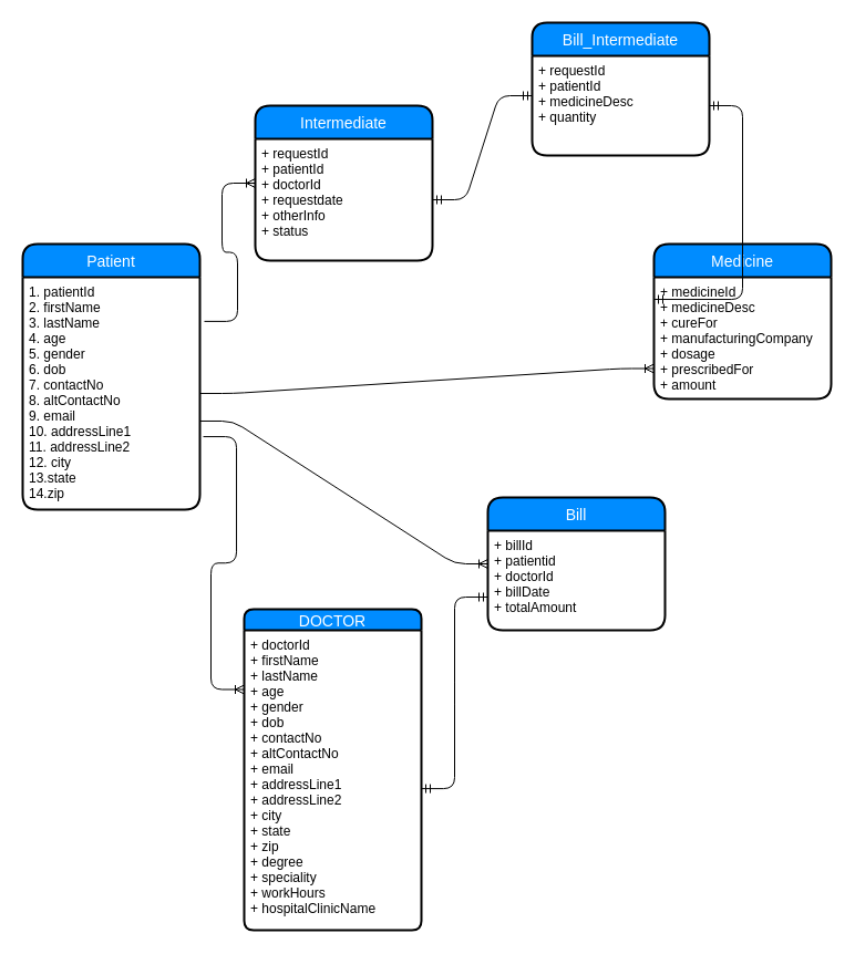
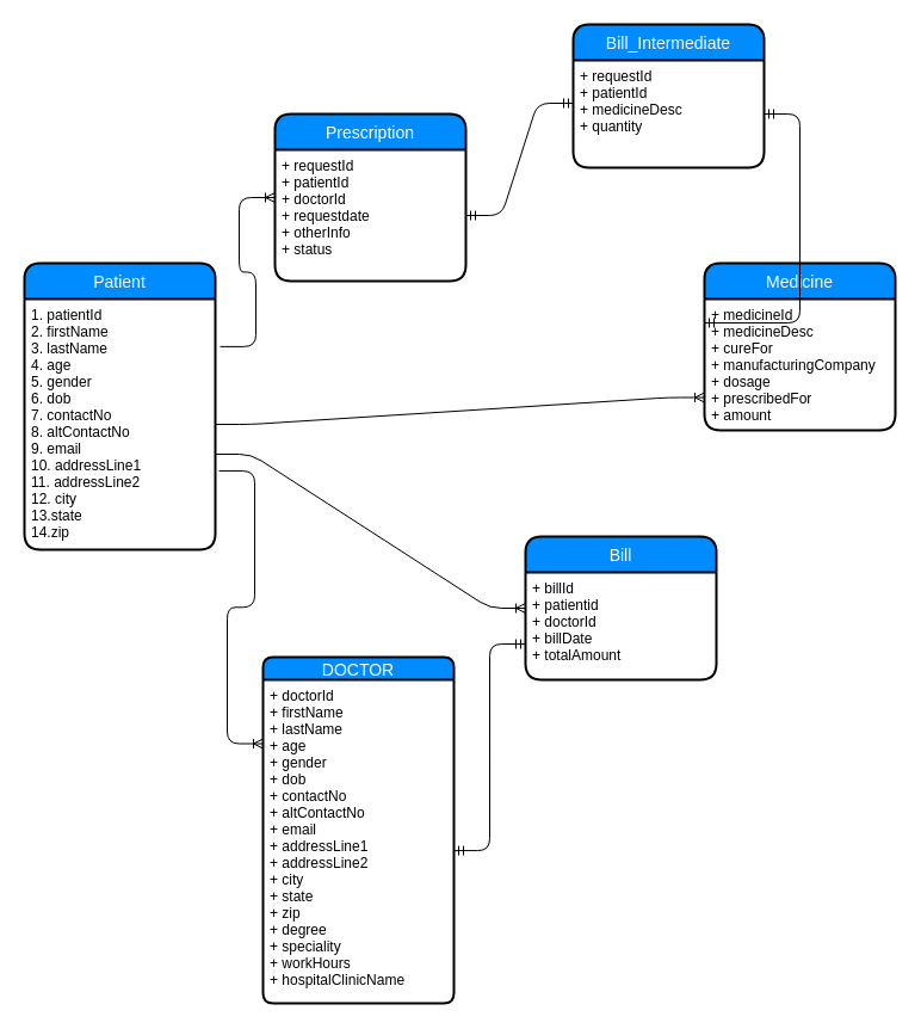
- <mxCell id="12" value="Intermediate" style="swimlane;childLayout=stackLayout;horizontal=1;startSize=30;horizontalStack=0;fillColor=#008cff;fontColor=#FFFFFF;rounded=1;fontSize=14;fontStyle=0;strokeWidth=2;resizeParent=0;resizeLast=1;shadow=0;dashed=0;align=center;" vertex="1" parent="1"><mxGeometry x="230" y="95" width="160" height="140" as="geometry" /></mxCell>
+ <mxCell id="12" value="Prescription" style="swimlane;childLayout=stackLayout;horizontal=1;startSize=30;horizontalStack=0;fillColor=#008cff;fontColor=#FFFFFF;rounded=1;fontSize=14;fontStyle=0;strokeWidth=2;resizeParent=0;resizeLast=1;shadow=0;dashed=0;align=center;" vertex="1" parent="1"><mxGeometry x="230" y="95" width="160" height="140" as="geometry" /></mxCell>
